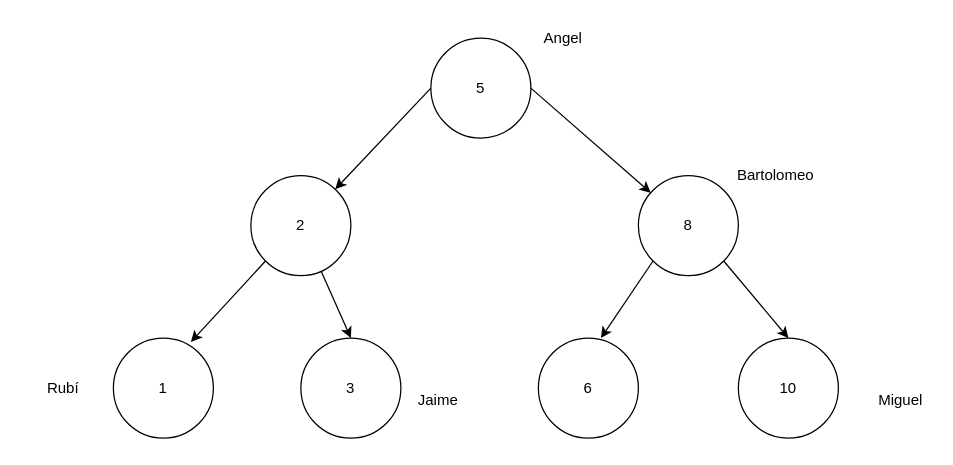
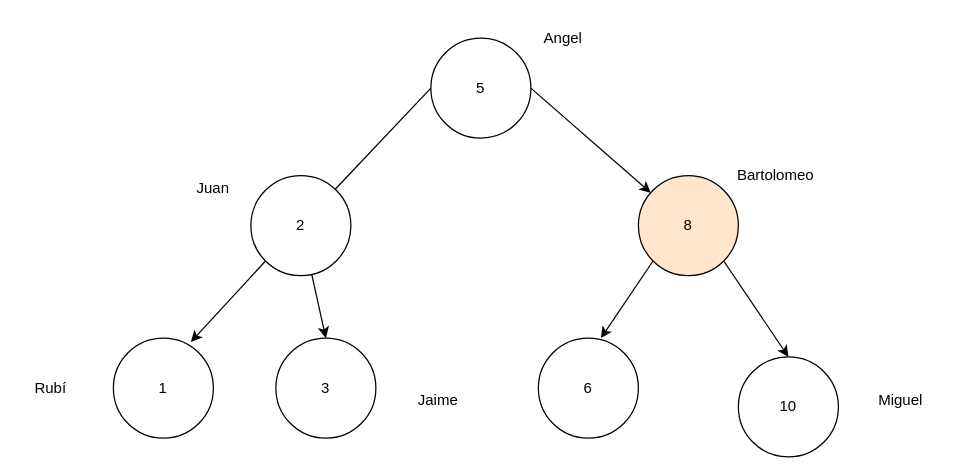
- <mxCell id="9" value="" style="endArrow=classic;html=1;exitX=0;exitY=0.5;exitDx=0;exitDy=0;" parent="1" source="2" target="3" edge="1"><mxGeometry width="50" height="50" relative="1" as="geometry"><mxPoint x="360" y="370" as="sourcePoint" /><mxPoint x="410" y="320" as="targetPoint" /></mxGeometry></mxCell>
+ <mxCell id="9" value="" style="endArrow=none;html=1;exitX=0;exitY=0.5;exitDx=0;exitDy=0;" parent="1" source="2" target="3" edge="1"><mxGeometry width="50" height="50" relative="1" as="geometry"><mxPoint x="360" y="370" as="sourcePoint" /><mxPoint x="410" y="320" as="targetPoint" /></mxGeometry></mxCell>
+ <mxCell id="17" value="Juan" style="text;html=1;strokeColor=none;fillColor=none;align=center;verticalAlign=middle;whiteSpace=wrap;rounded=0;" parent="1" vertex="1"><mxGeometry x="150" y="140" width="40" height="20" as="geometry" /></mxCell>
- <mxCell id="4" value="8" style="ellipse;whiteSpace=wrap;html=1;aspect=fixed;" parent="1" vertex="1"><mxGeometry x="510" y="140" width="80" height="80" as="geometry" /></mxCell>
+ <mxCell id="4" value="8" style="ellipse;whiteSpace=wrap;html=1;aspect=fixed;fillColor=#ffe6cc;" parent="1" vertex="1"><mxGeometry x="510" y="140" width="80" height="80" as="geometry" /></mxCell>
- <mxCell id="18" value="Rubí" style="text;html=1;strokeColor=none;fillColor=none;align=center;verticalAlign=middle;whiteSpace=wrap;rounded=0;" parent="1" vertex="1"><mxGeometry x="30" y="300" width="40" height="20" as="geometry" /></mxCell>
+ <mxCell id="18" value="Rubí" style="text;html=1;strokeColor=none;fillColor=none;align=center;verticalAlign=middle;whiteSpace=wrap;rounded=0;" parent="1" vertex="1"><mxGeometry x="20" y="300" width="40" height="20" as="geometry" /></mxCell>
- <mxCell id="6" value="3" style="ellipse;whiteSpace=wrap;html=1;aspect=fixed;" parent="1" vertex="1"><mxGeometry x="240" y="270" width="80" height="80" as="geometry" /></mxCell>
+ <mxCell id="6" value="3" style="ellipse;whiteSpace=wrap;html=1;aspect=fixed;" parent="1" vertex="1"><mxGeometry x="220" y="270" width="80" height="80" as="geometry" /></mxCell>
- <mxCell id="8" value="10" style="ellipse;whiteSpace=wrap;html=1;aspect=fixed;" parent="1" vertex="1"><mxGeometry x="590" y="270" width="80" height="80" as="geometry" /></mxCell>
+ <mxCell id="8" value="10" style="ellipse;whiteSpace=wrap;html=1;aspect=fixed;" parent="1" vertex="1"><mxGeometry x="590" y="285" width="80" height="80" as="geometry" /></mxCell>
